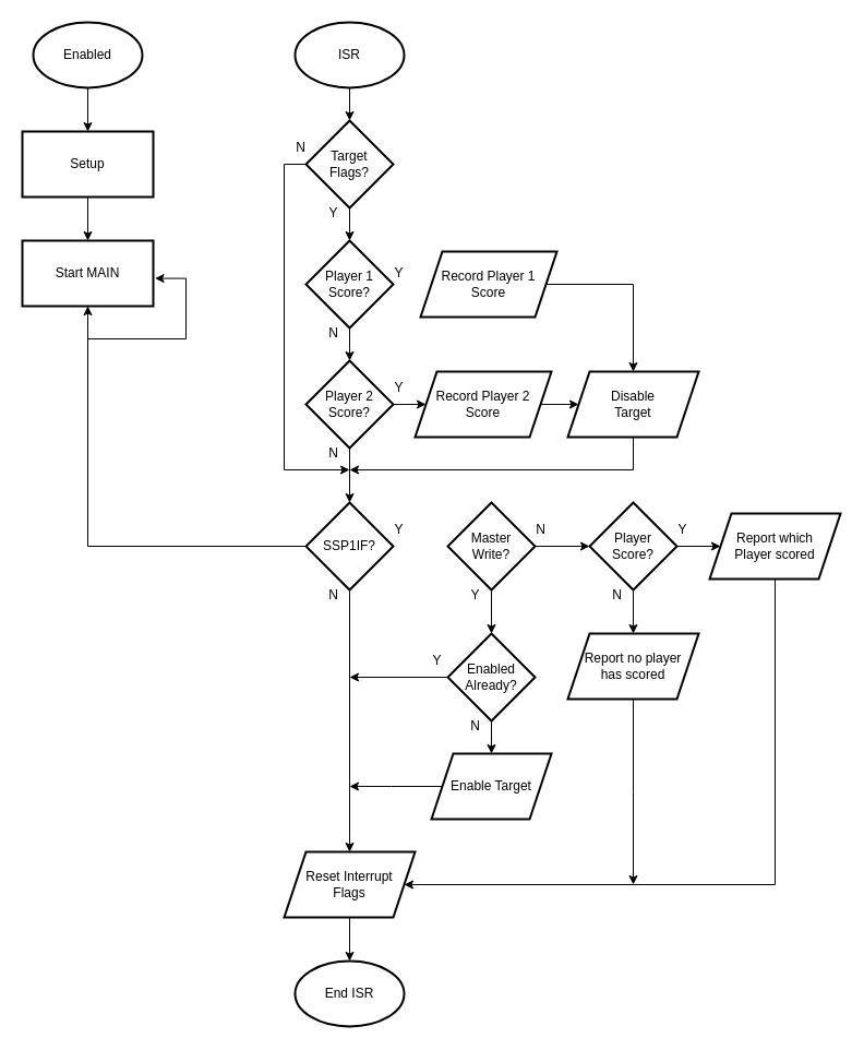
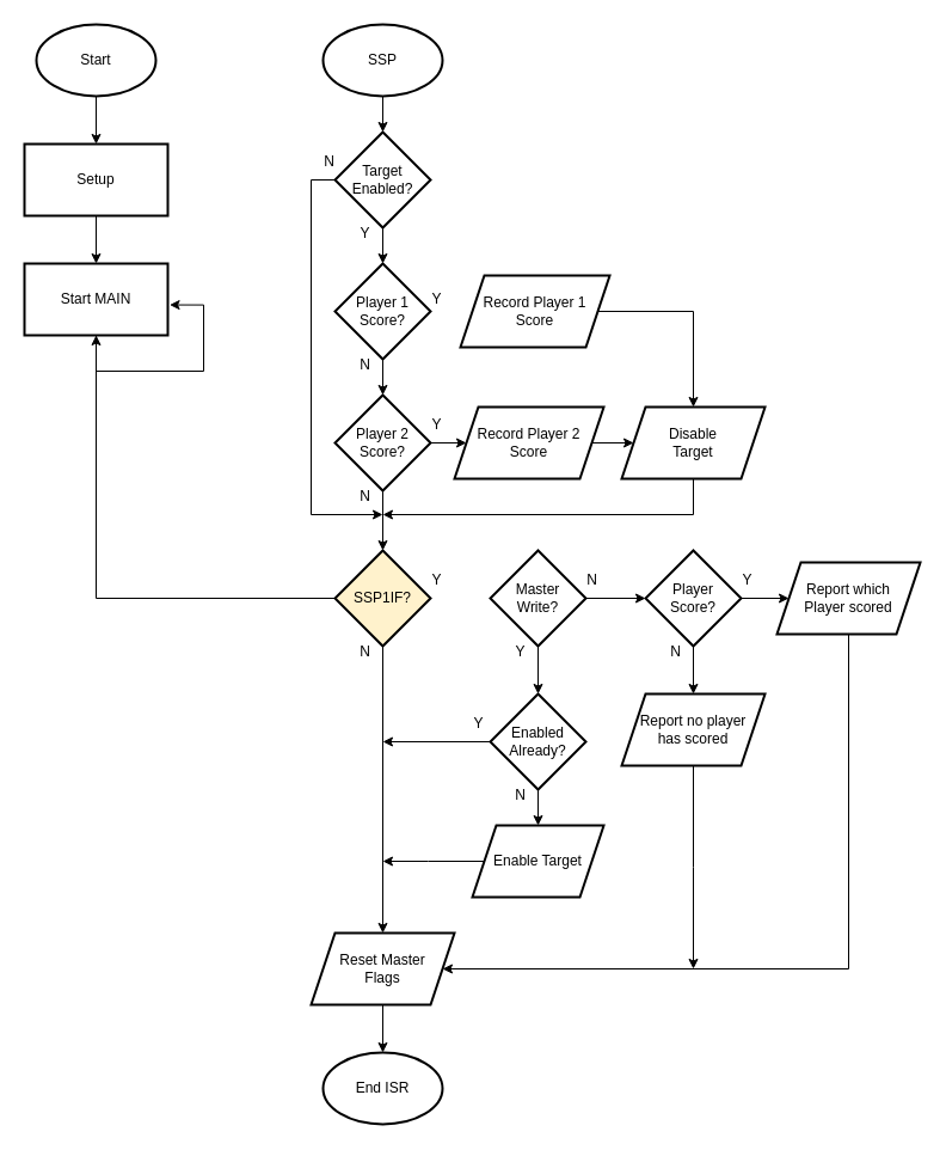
- <mxCell id="3" value="Enabled" style="strokeWidth=2;html=1;shape=mxgraph.flowchart.start_1;whiteSpace=wrap;" vertex="1" parent="1"><mxGeometry x="30" y="20" width="100" height="60" as="geometry" /></mxCell>
+ <mxCell id="3" value="Start" style="strokeWidth=2;html=1;shape=mxgraph.flowchart.start_1;whiteSpace=wrap;" vertex="1" parent="1"><mxGeometry x="30" y="20" width="100" height="60" as="geometry" /></mxCell>
- <mxCell id="9" value="ISR" style="strokeWidth=2;html=1;shape=mxgraph.flowchart.start_1;whiteSpace=wrap;" vertex="1" parent="1"><mxGeometry x="270" y="20" width="100" height="60" as="geometry" /></mxCell>
+ <mxCell id="9" value="SSP" style="strokeWidth=2;html=1;shape=mxgraph.flowchart.start_1;whiteSpace=wrap;" vertex="1" parent="1"><mxGeometry x="270" y="20" width="100" height="60" as="geometry" /></mxCell>
- <mxCell id="38" value="Target&lt;div&gt;Flags?&lt;/div&gt;" style="rhombus;whiteSpace=wrap;html=1;strokeWidth=2;" vertex="1" parent="1"><mxGeometry x="280" y="110" width="80" height="80" as="geometry" /></mxCell>
+ <mxCell id="38" value="Target&lt;div&gt;Enabled?&lt;/div&gt;" style="rhombus;whiteSpace=wrap;html=1;strokeWidth=2;" vertex="1" parent="1"><mxGeometry x="280" y="110" width="80" height="80" as="geometry" /></mxCell>
- <mxCell id="17" value="SSP1IF?" style="rhombus;whiteSpace=wrap;html=1;strokeWidth=2;" vertex="1" parent="1"><mxGeometry x="280" y="460" width="80" height="80" as="geometry" /></mxCell>
+ <mxCell id="17" value="SSP1IF?" style="rhombus;whiteSpace=wrap;html=1;strokeWidth=2;fillColor=#fff2cc;" vertex="1" parent="1"><mxGeometry x="280" y="460" width="80" height="80" as="geometry" /></mxCell>
- <mxCell id="28" value="Reset Interrupt&lt;div&gt;Flags&lt;/div&gt;" style="shape=parallelogram;perimeter=parallelogramPerimeter;whiteSpace=wrap;html=1;fixedSize=1;strokeWidth=2;" vertex="1" parent="1"><mxGeometry x="260" y="780" width="120" height="60" as="geometry" /></mxCell>
+ <mxCell id="28" value="Reset Master&lt;div&gt;Flags&lt;/div&gt;" style="shape=parallelogram;perimeter=parallelogramPerimeter;whiteSpace=wrap;html=1;fixedSize=1;strokeWidth=2;" vertex="1" parent="1"><mxGeometry x="260" y="780" width="120" height="60" as="geometry" /></mxCell>
